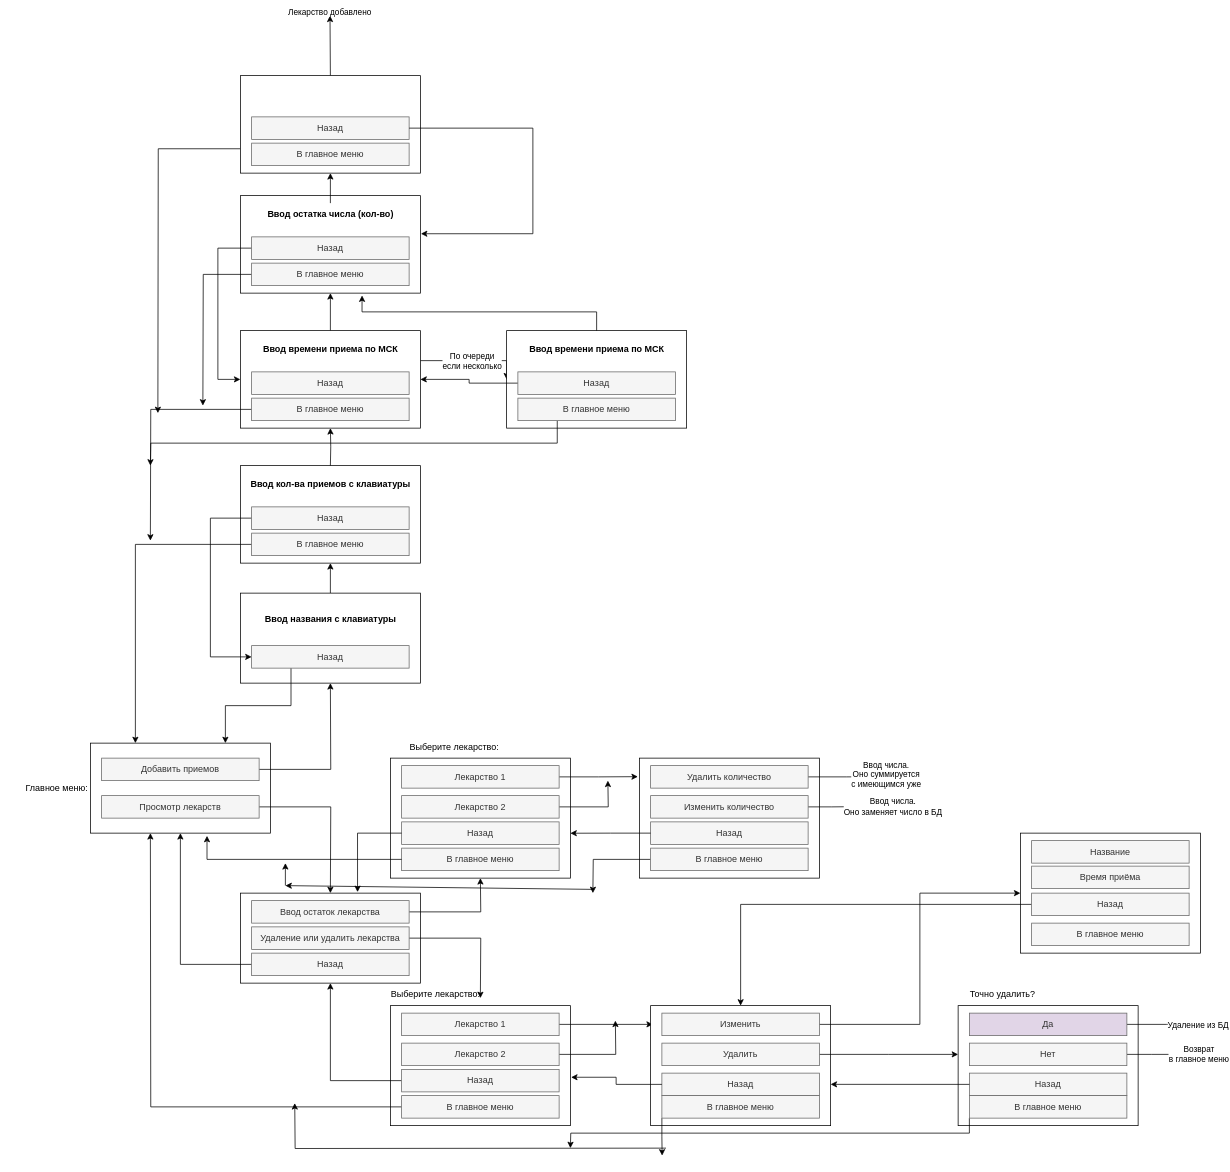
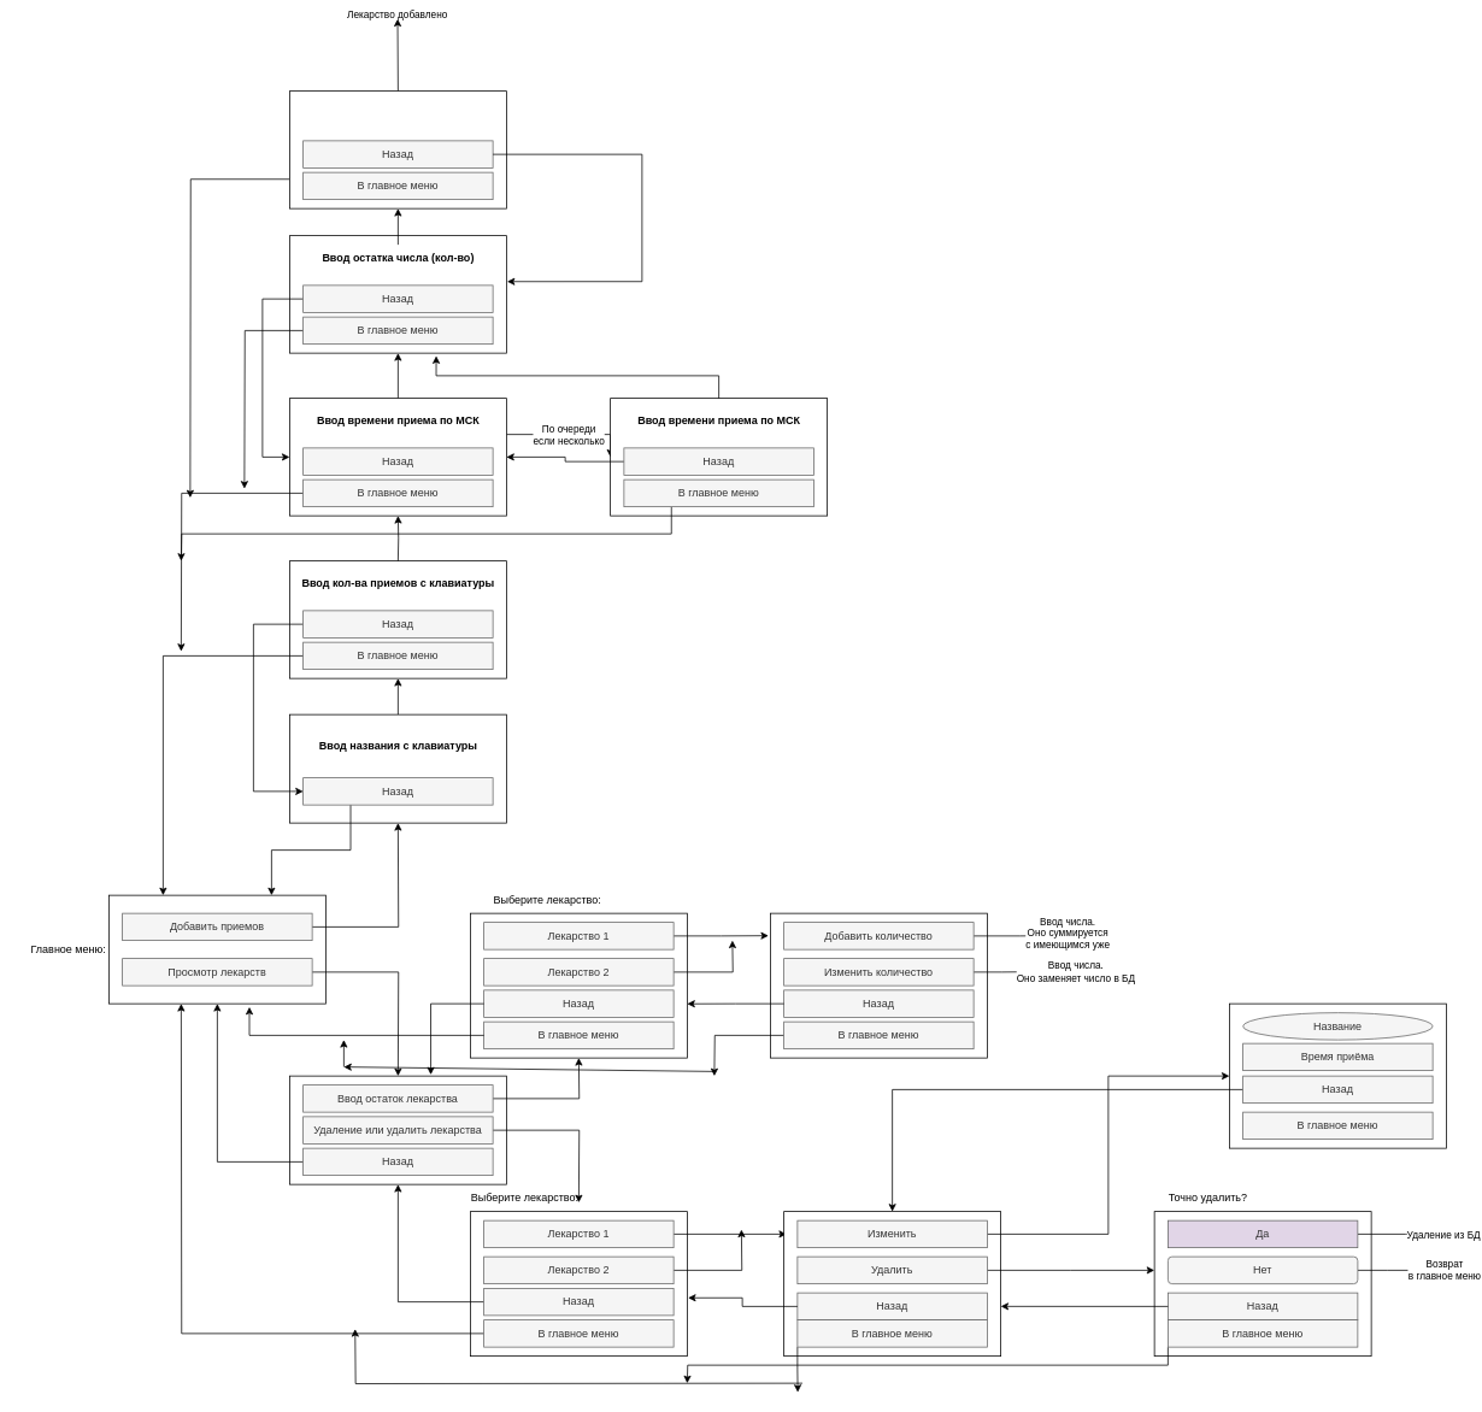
- <mxCell id="61" value="Удалить количество" style="rounded=0;whiteSpace=wrap;html=1;fillColor=#f5f5f5;strokeColor=#666666;fontColor=#333333;" vertex="1" parent="1"><mxGeometry x="867" y="1020" width="210" height="30" as="geometry" /></mxCell>
+ <mxCell id="61" value="Добавить количество" style="rounded=0;whiteSpace=wrap;html=1;fillColor=#f5f5f5;strokeColor=#666666;fontColor=#333333;" vertex="1" parent="1"><mxGeometry x="867" y="1020" width="210" height="30" as="geometry" /></mxCell>
- <mxCell id="114" value="Название" style="rounded=0;whiteSpace=wrap;html=1;fillColor=#f5f5f5;strokeColor=#666666;fontColor=#333333;" vertex="1" parent="1"><mxGeometry x="1375" y="1120" width="210" height="30" as="geometry" /></mxCell>
+ <mxCell id="114" value="Название" style="ellipse;whiteSpace=wrap;html=1;fillColor=#f5f5f5;strokeColor=#666666;fontColor=#333333;" vertex="1" parent="1"><mxGeometry x="1375" y="1120" width="210" height="30" as="geometry" /></mxCell>
- <mxCell id="50" value="Нет" style="rounded=0;whiteSpace=wrap;html=1;fillColor=#f5f5f5;strokeColor=#666666;fontColor=#333333;" vertex="1" parent="1"><mxGeometry x="1292" y="1390" width="210" height="30" as="geometry" /></mxCell>
+ <mxCell id="50" value="Нет" style="whiteSpace=wrap;html=1;fillColor=#f5f5f5;strokeColor=#666666;fontColor=#333333;rounded=1;" vertex="1" parent="1"><mxGeometry x="1292" y="1390" width="210" height="30" as="geometry" /></mxCell>
